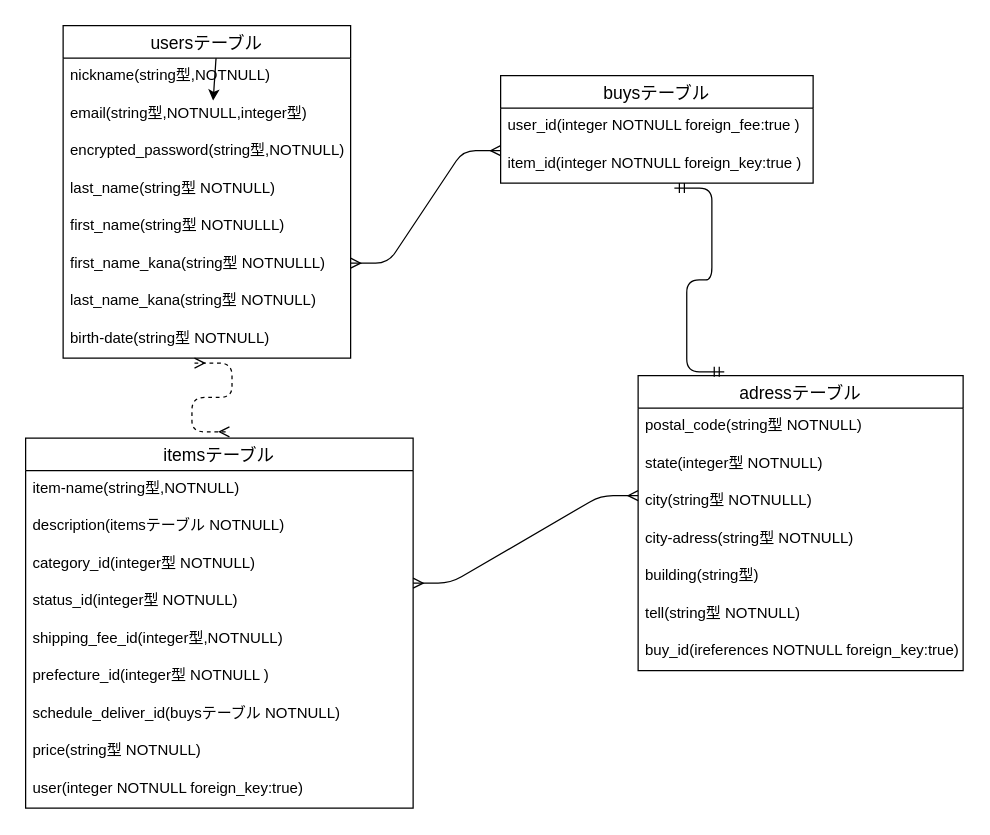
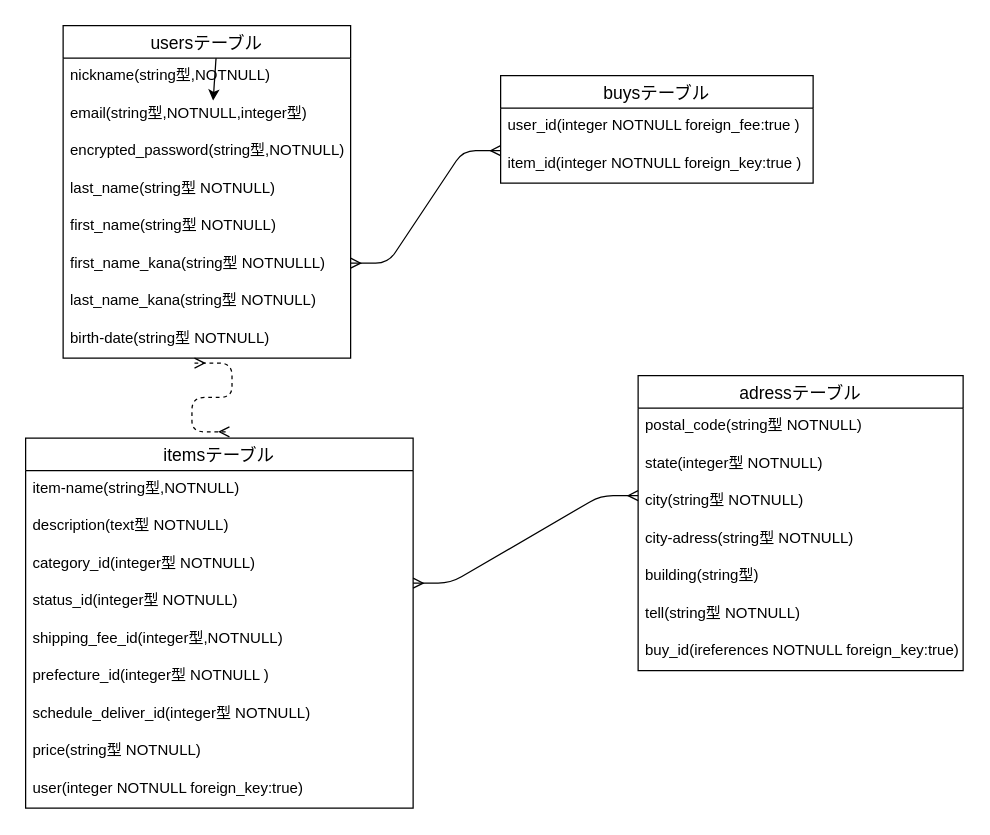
- <mxCell id="8" value="first_name(string型 NOTNULLL)" style="text;strokeColor=none;fillColor=none;spacingLeft=4;spacingRight=4;overflow=hidden;rotatable=0;points=[[0,0.5],[1,0.5]];portConstraint=eastwest;fontSize=12;" vertex="1" parent="3"><mxGeometry y="146" width="230" height="30" as="geometry" /></mxCell>
+ <mxCell id="8" value="first_name(string型 NOTNULL)" style="text;strokeColor=none;fillColor=none;spacingLeft=4;spacingRight=4;overflow=hidden;rotatable=0;points=[[0,0.5],[1,0.5]];portConstraint=eastwest;fontSize=12;" vertex="1" parent="3"><mxGeometry y="146" width="230" height="30" as="geometry" /></mxCell>
- <mxCell id="34" value="" style="edgeStyle=entityRelationEdgeStyle;fontSize=12;html=1;endArrow=ERmandOne;startArrow=ERmandOne;entryX=0.556;entryY=1.133;entryDx=0;entryDy=0;entryPerimeter=0;exitX=0.265;exitY=-0.013;exitDx=0;exitDy=0;exitPerimeter=0;" edge="1" parent="1" source="12" target="32"><mxGeometry width="100" height="100" relative="1" as="geometry"><mxPoint x="570" y="290" as="sourcePoint" /><mxPoint x="545" y="170" as="targetPoint" /></mxGeometry></mxCell>
- <mxCell id="15" value="city(string型 NOTNULLL)" style="text;strokeColor=none;fillColor=none;spacingLeft=4;spacingRight=4;overflow=hidden;rotatable=0;points=[[0,0.5],[1,0.5]];portConstraint=eastwest;fontSize=12;" parent="12" vertex="1"><mxGeometry y="86" width="260" height="30" as="geometry" /></mxCell>
+ <mxCell id="15" value="city(string型 NOTNULL)" style="text;strokeColor=none;fillColor=none;spacingLeft=4;spacingRight=4;overflow=hidden;rotatable=0;points=[[0,0.5],[1,0.5]];portConstraint=eastwest;fontSize=12;" parent="12" vertex="1"><mxGeometry y="86" width="260" height="30" as="geometry" /></mxCell>
- <mxCell id="22" value="description(itemsテーブル NOTNULL)" style="text;strokeColor=none;fillColor=none;spacingLeft=4;spacingRight=4;overflow=hidden;rotatable=0;points=[[0,0.5],[1,0.5]];portConstraint=eastwest;fontSize=12;" parent="20" vertex="1"><mxGeometry y="56" width="310" height="30" as="geometry" /></mxCell>
+ <mxCell id="22" value="description(text型 NOTNULL)" style="text;strokeColor=none;fillColor=none;spacingLeft=4;spacingRight=4;overflow=hidden;rotatable=0;points=[[0,0.5],[1,0.5]];portConstraint=eastwest;fontSize=12;" parent="20" vertex="1"><mxGeometry y="56" width="310" height="30" as="geometry" /></mxCell>
- <mxCell id="27" value="schedule_deliver_id(buysテーブル NOTNULL)" style="text;strokeColor=none;fillColor=none;spacingLeft=4;spacingRight=4;overflow=hidden;rotatable=0;points=[[0,0.5],[1,0.5]];portConstraint=eastwest;fontSize=12;" parent="20" vertex="1"><mxGeometry y="206" width="310" height="30" as="geometry" /></mxCell>
+ <mxCell id="27" value="schedule_deliver_id(integer型 NOTNULL)" style="text;strokeColor=none;fillColor=none;spacingLeft=4;spacingRight=4;overflow=hidden;rotatable=0;points=[[0,0.5],[1,0.5]];portConstraint=eastwest;fontSize=12;" parent="20" vertex="1"><mxGeometry y="206" width="310" height="30" as="geometry" /></mxCell>
